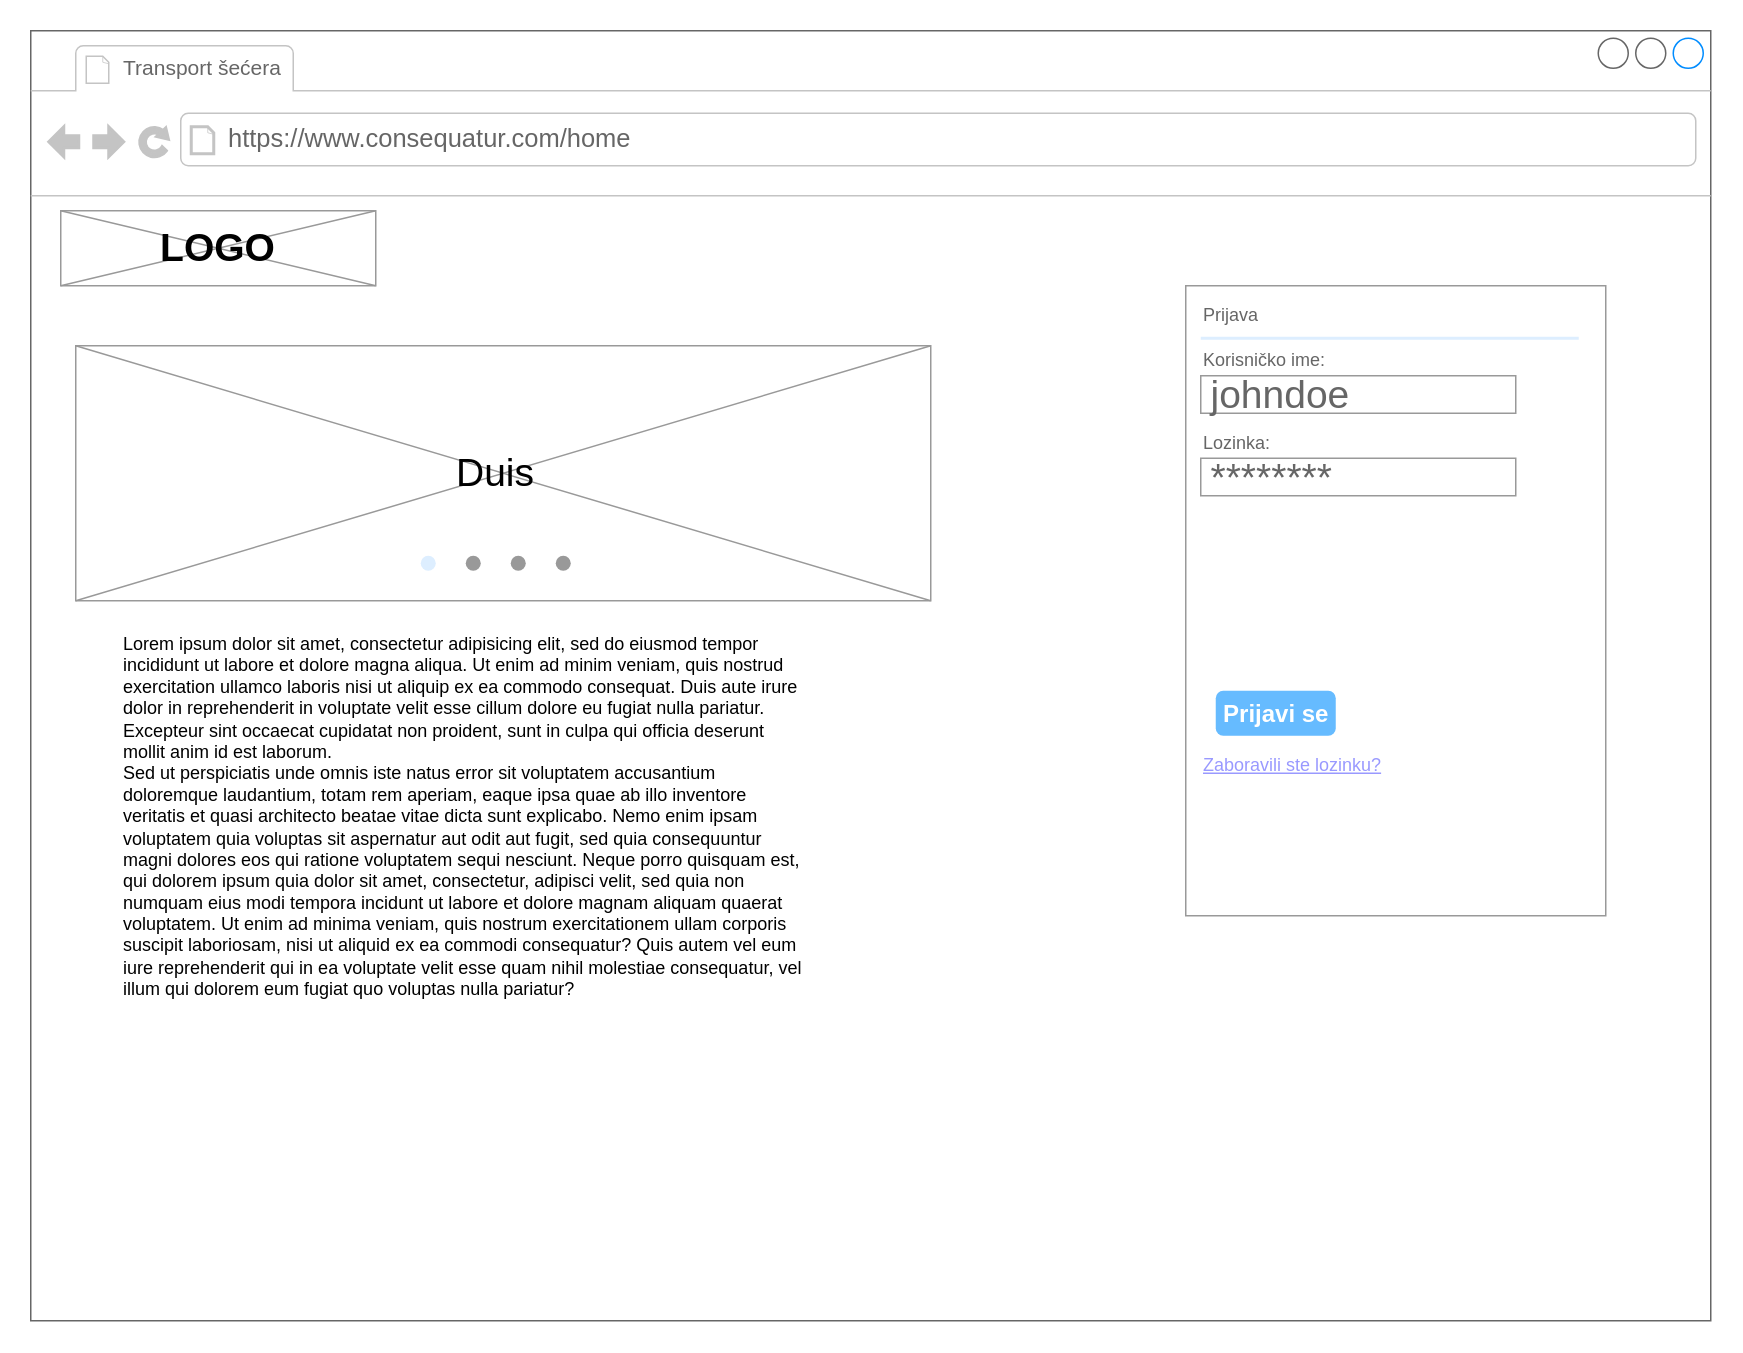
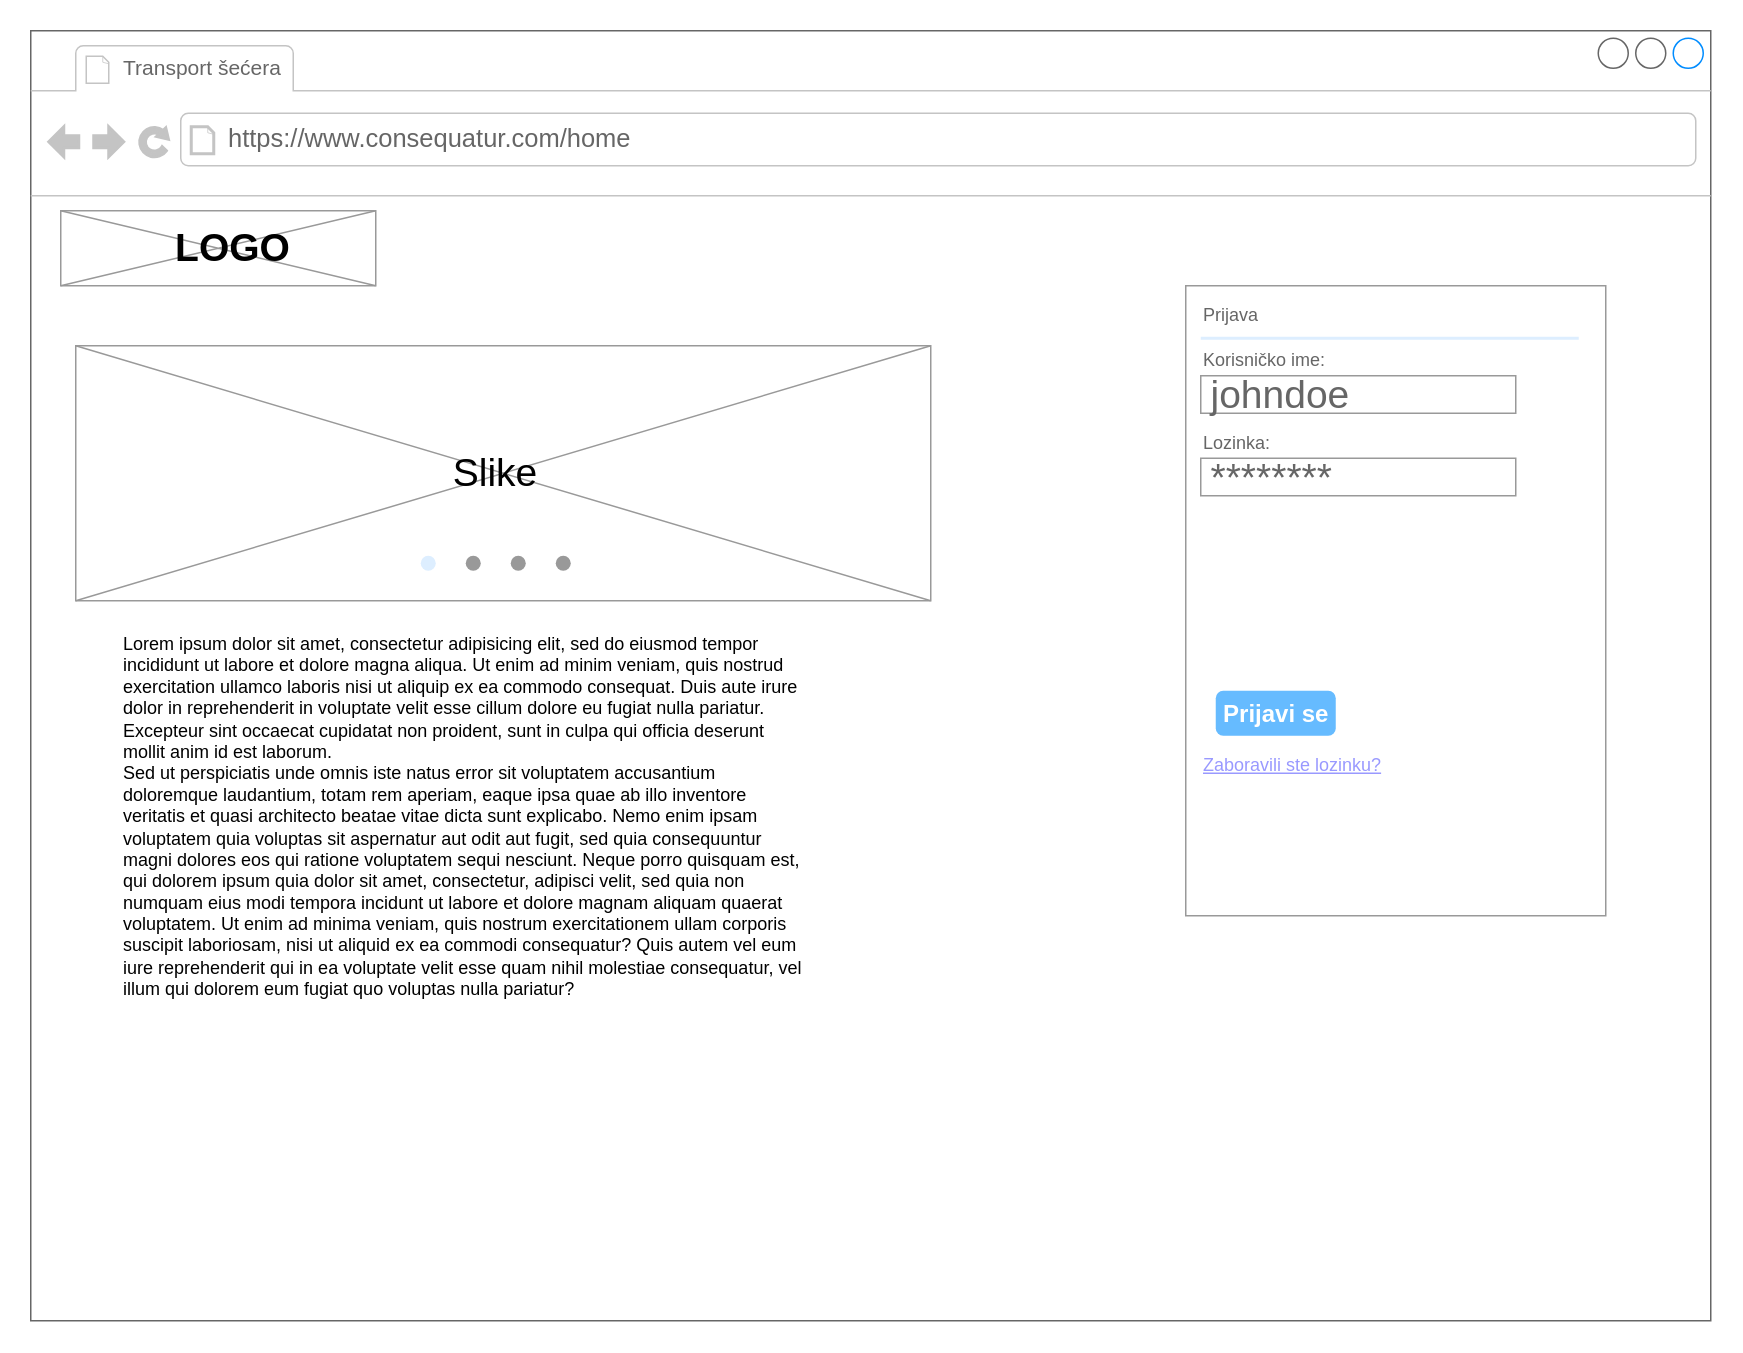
- <mxCell id="6" value="&lt;b&gt;&lt;font style=&quot;font-size: 26px;&quot;&gt;LOGO&lt;/font&gt;&lt;/b&gt;" style="text;html=1;strokeColor=none;fillColor=none;align=center;verticalAlign=middle;whiteSpace=wrap;rounded=0;fontSize=14;" vertex="1" parent="2"><mxGeometry x="95" y="130" width="60" height="30" as="geometry" /></mxCell>
+ <mxCell id="6" value="&lt;b&gt;&lt;font style=&quot;font-size: 26px;&quot;&gt;LOGO&lt;/font&gt;&lt;/b&gt;" style="text;html=1;strokeColor=none;fillColor=none;align=center;verticalAlign=middle;whiteSpace=wrap;rounded=0;fontSize=14;" vertex="1" parent="2"><mxGeometry x="105" y="130" width="60" height="30" as="geometry" /></mxCell>
- <mxCell id="8" value="Duis" style="text;html=1;strokeColor=none;fillColor=none;align=center;verticalAlign=middle;whiteSpace=wrap;rounded=0;fontSize=26;" vertex="1" parent="2"><mxGeometry x="280" y="280" width="60" height="30" as="geometry" /></mxCell>
+ <mxCell id="8" value="Slike" style="text;html=1;strokeColor=none;fillColor=none;align=center;verticalAlign=middle;whiteSpace=wrap;rounded=0;fontSize=26;" vertex="1" parent="2"><mxGeometry x="280" y="280" width="60" height="30" as="geometry" /></mxCell>
